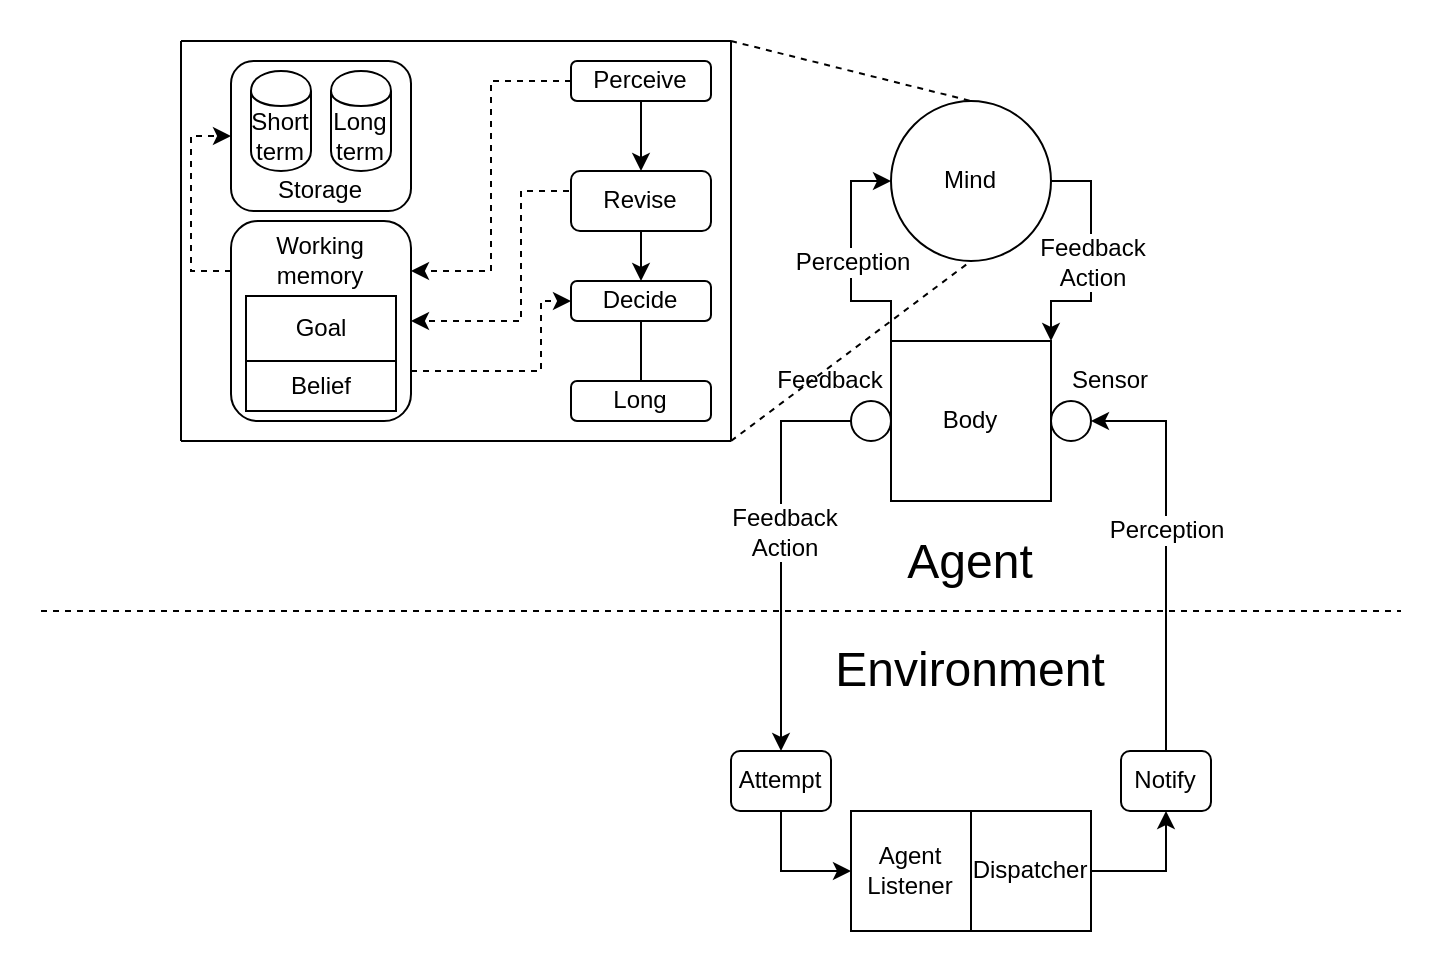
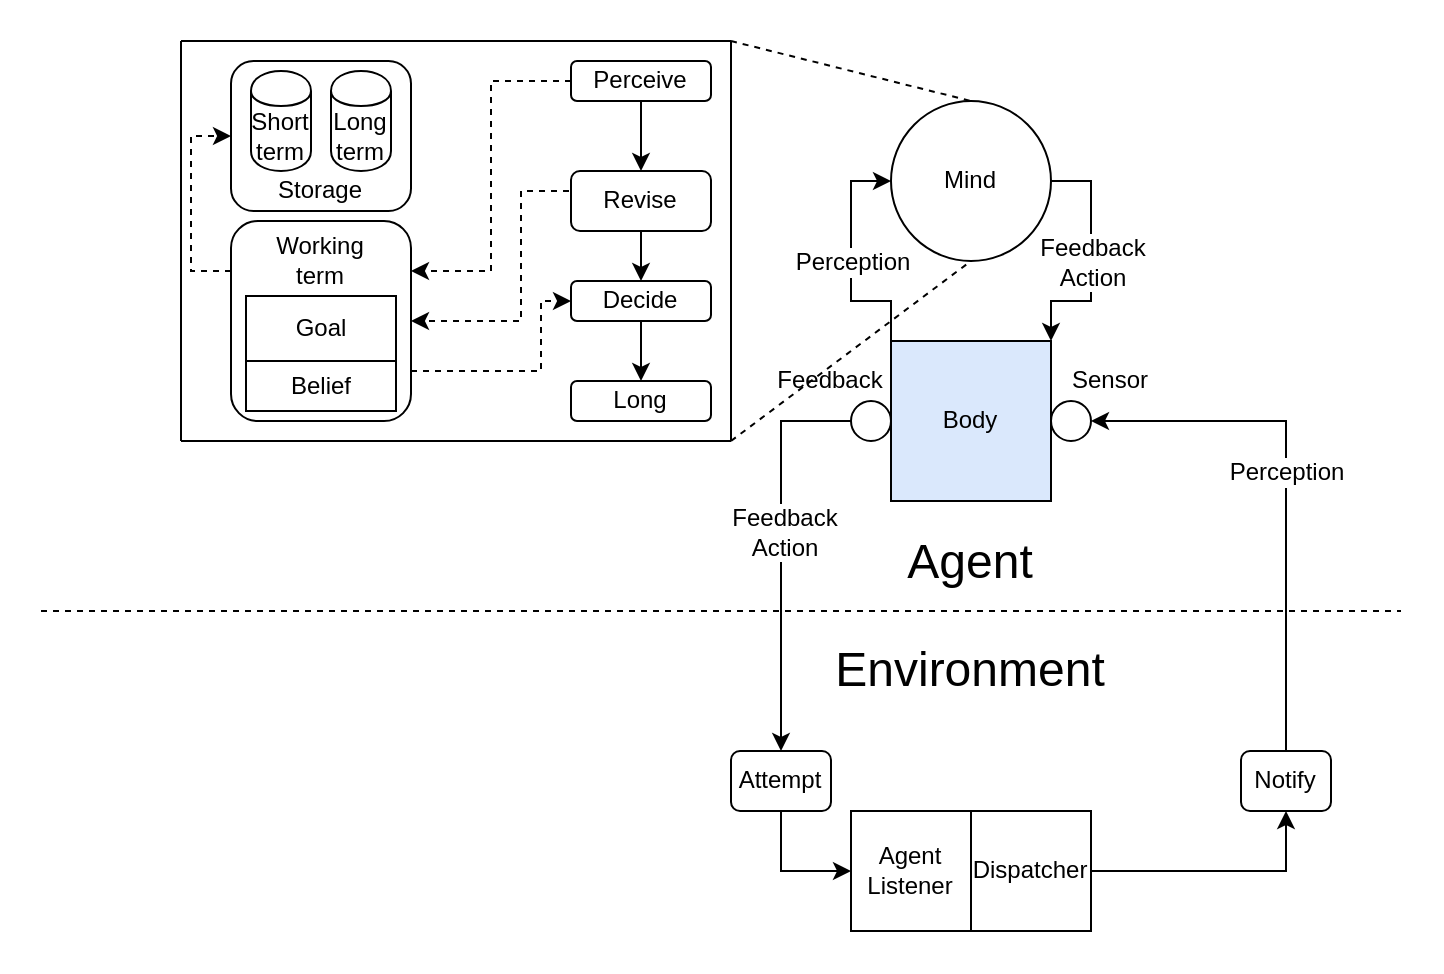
- <mxCell id="46" value="Working memory" style="text;html=1;strokeColor=none;fillColor=none;align=center;verticalAlign=middle;whiteSpace=wrap;rounded=0;" parent="1" vertex="1"><mxGeometry x="140" y="120" width="40" height="20" as="geometry" /></mxCell>
+ <mxCell id="46" value="Working term" style="text;html=1;strokeColor=none;fillColor=none;align=center;verticalAlign=middle;whiteSpace=wrap;rounded=0;" parent="1" vertex="1"><mxGeometry x="140" y="120" width="40" height="20" as="geometry" /></mxCell>
- <mxCell id="33" style="edgeStyle=orthogonalEdgeStyle;rounded=0;orthogonalLoop=1;jettySize=auto;html=1;exitX=0.5;exitY=1;exitDx=0;exitDy=0;endArrow=none;" edge="1" parent="1" source="34" target="35"><mxGeometry relative="1" as="geometry" /></mxCell>
+ <mxCell id="33" style="edgeStyle=orthogonalEdgeStyle;rounded=0;orthogonalLoop=1;jettySize=auto;html=1;exitX=0.5;exitY=1;exitDx=0;exitDy=0;" edge="1" parent="1" source="34" target="35"><mxGeometry relative="1" as="geometry" /></mxCell>
- <mxCell id="7" value="Body" style="whiteSpace=wrap;html=1;aspect=fixed;" parent="1" vertex="1"><mxGeometry x="445" y="170" width="80" height="80" as="geometry" /></mxCell>
+ <mxCell id="7" value="Body" style="whiteSpace=wrap;html=1;aspect=fixed;fillColor=#dae8fc;" parent="1" vertex="1"><mxGeometry x="445" y="170" width="80" height="80" as="geometry" /></mxCell>
- <mxCell id="26" value="Notify" style="rounded=1;whiteSpace=wrap;html=1;fillColor=none;" parent="1" vertex="1"><mxGeometry x="560" y="375" width="45" height="30" as="geometry" /></mxCell>
+ <mxCell id="26" value="Notify" style="rounded=1;whiteSpace=wrap;html=1;fillColor=none;" parent="1" vertex="1"><mxGeometry x="620" y="375" width="45" height="30" as="geometry" /></mxCell>
